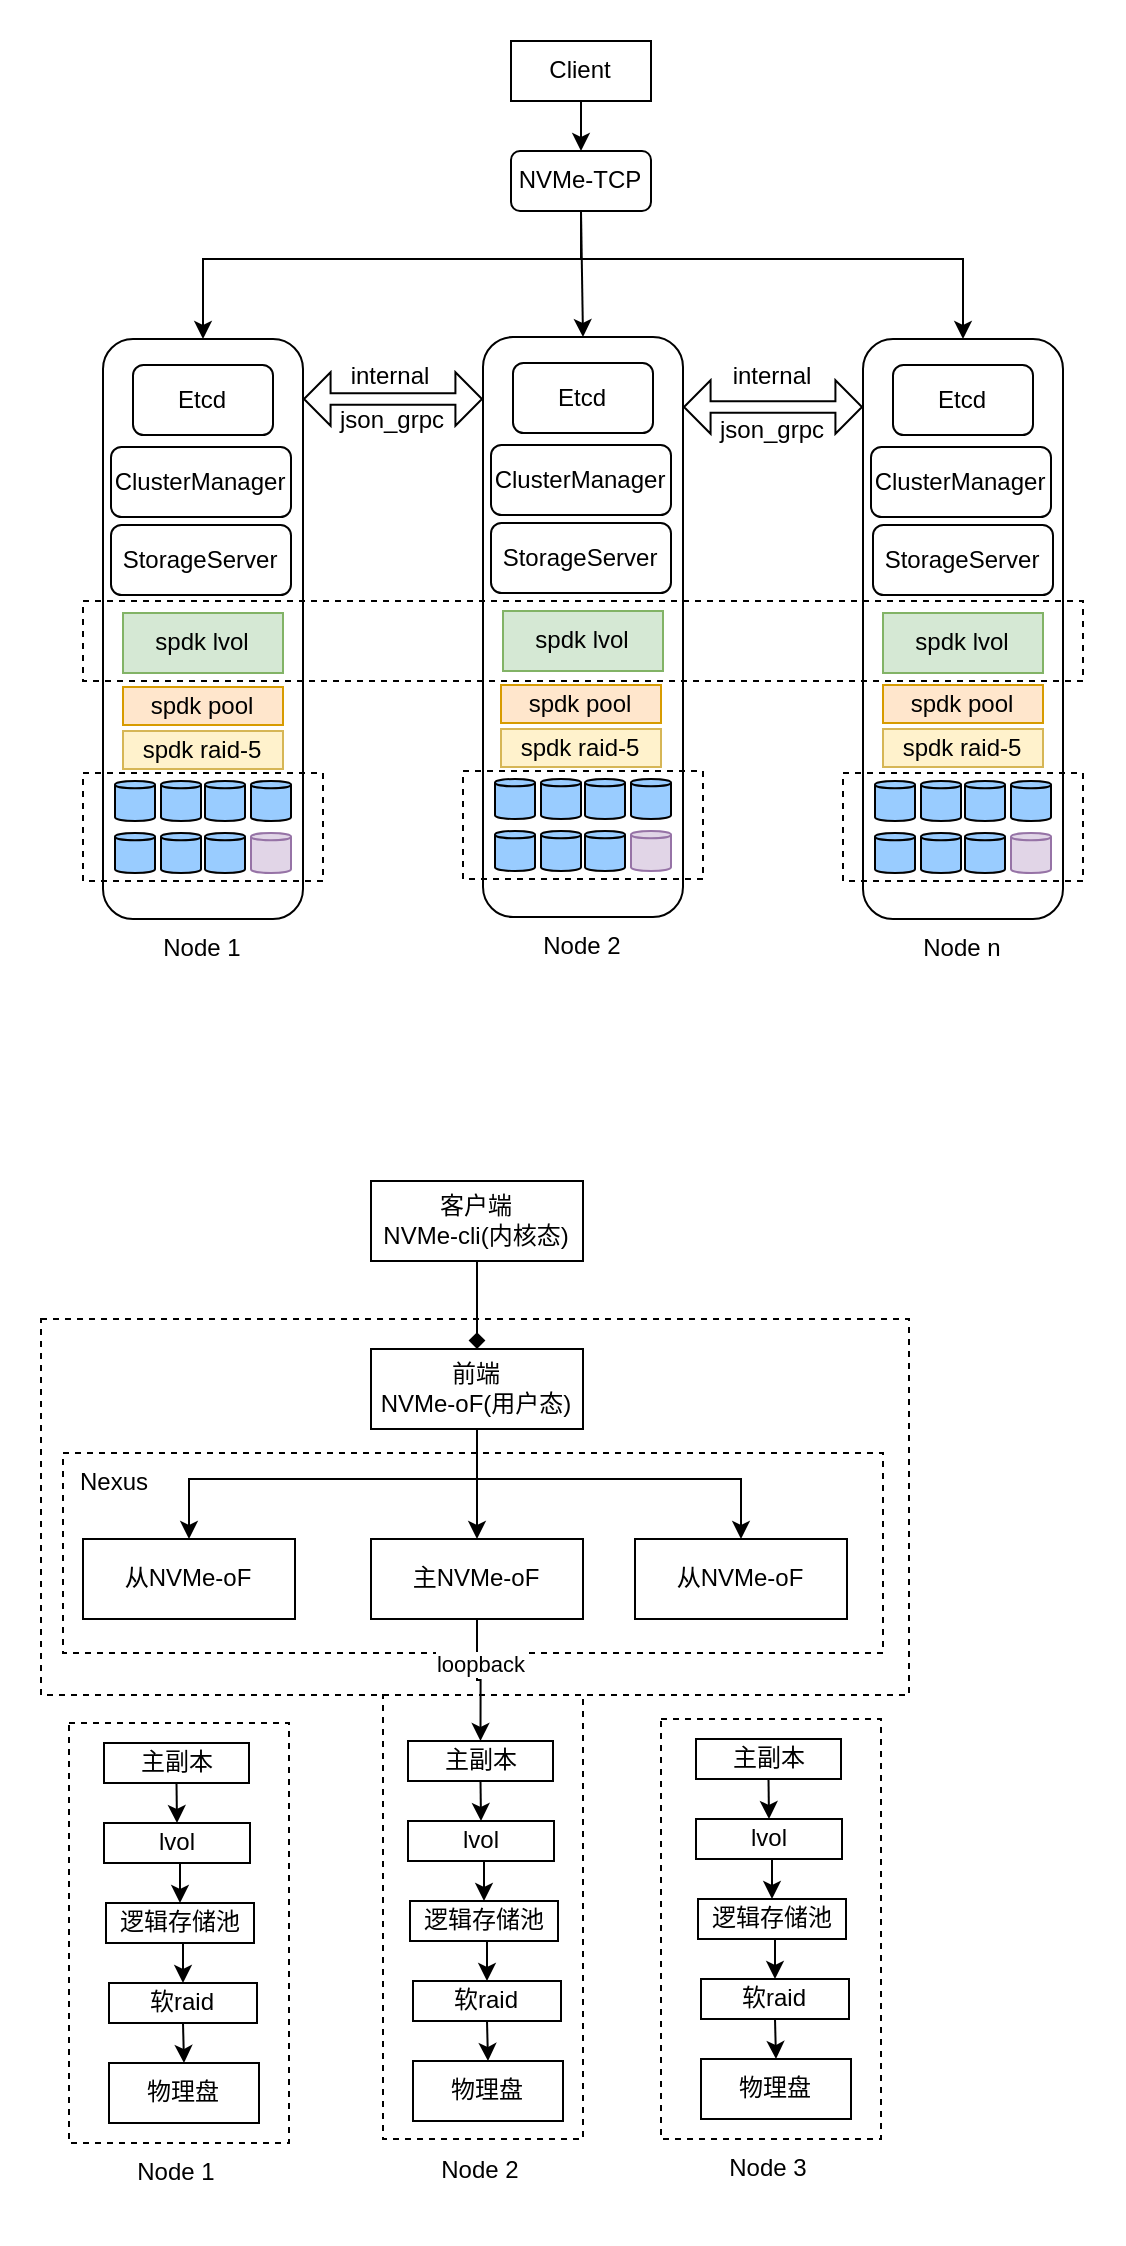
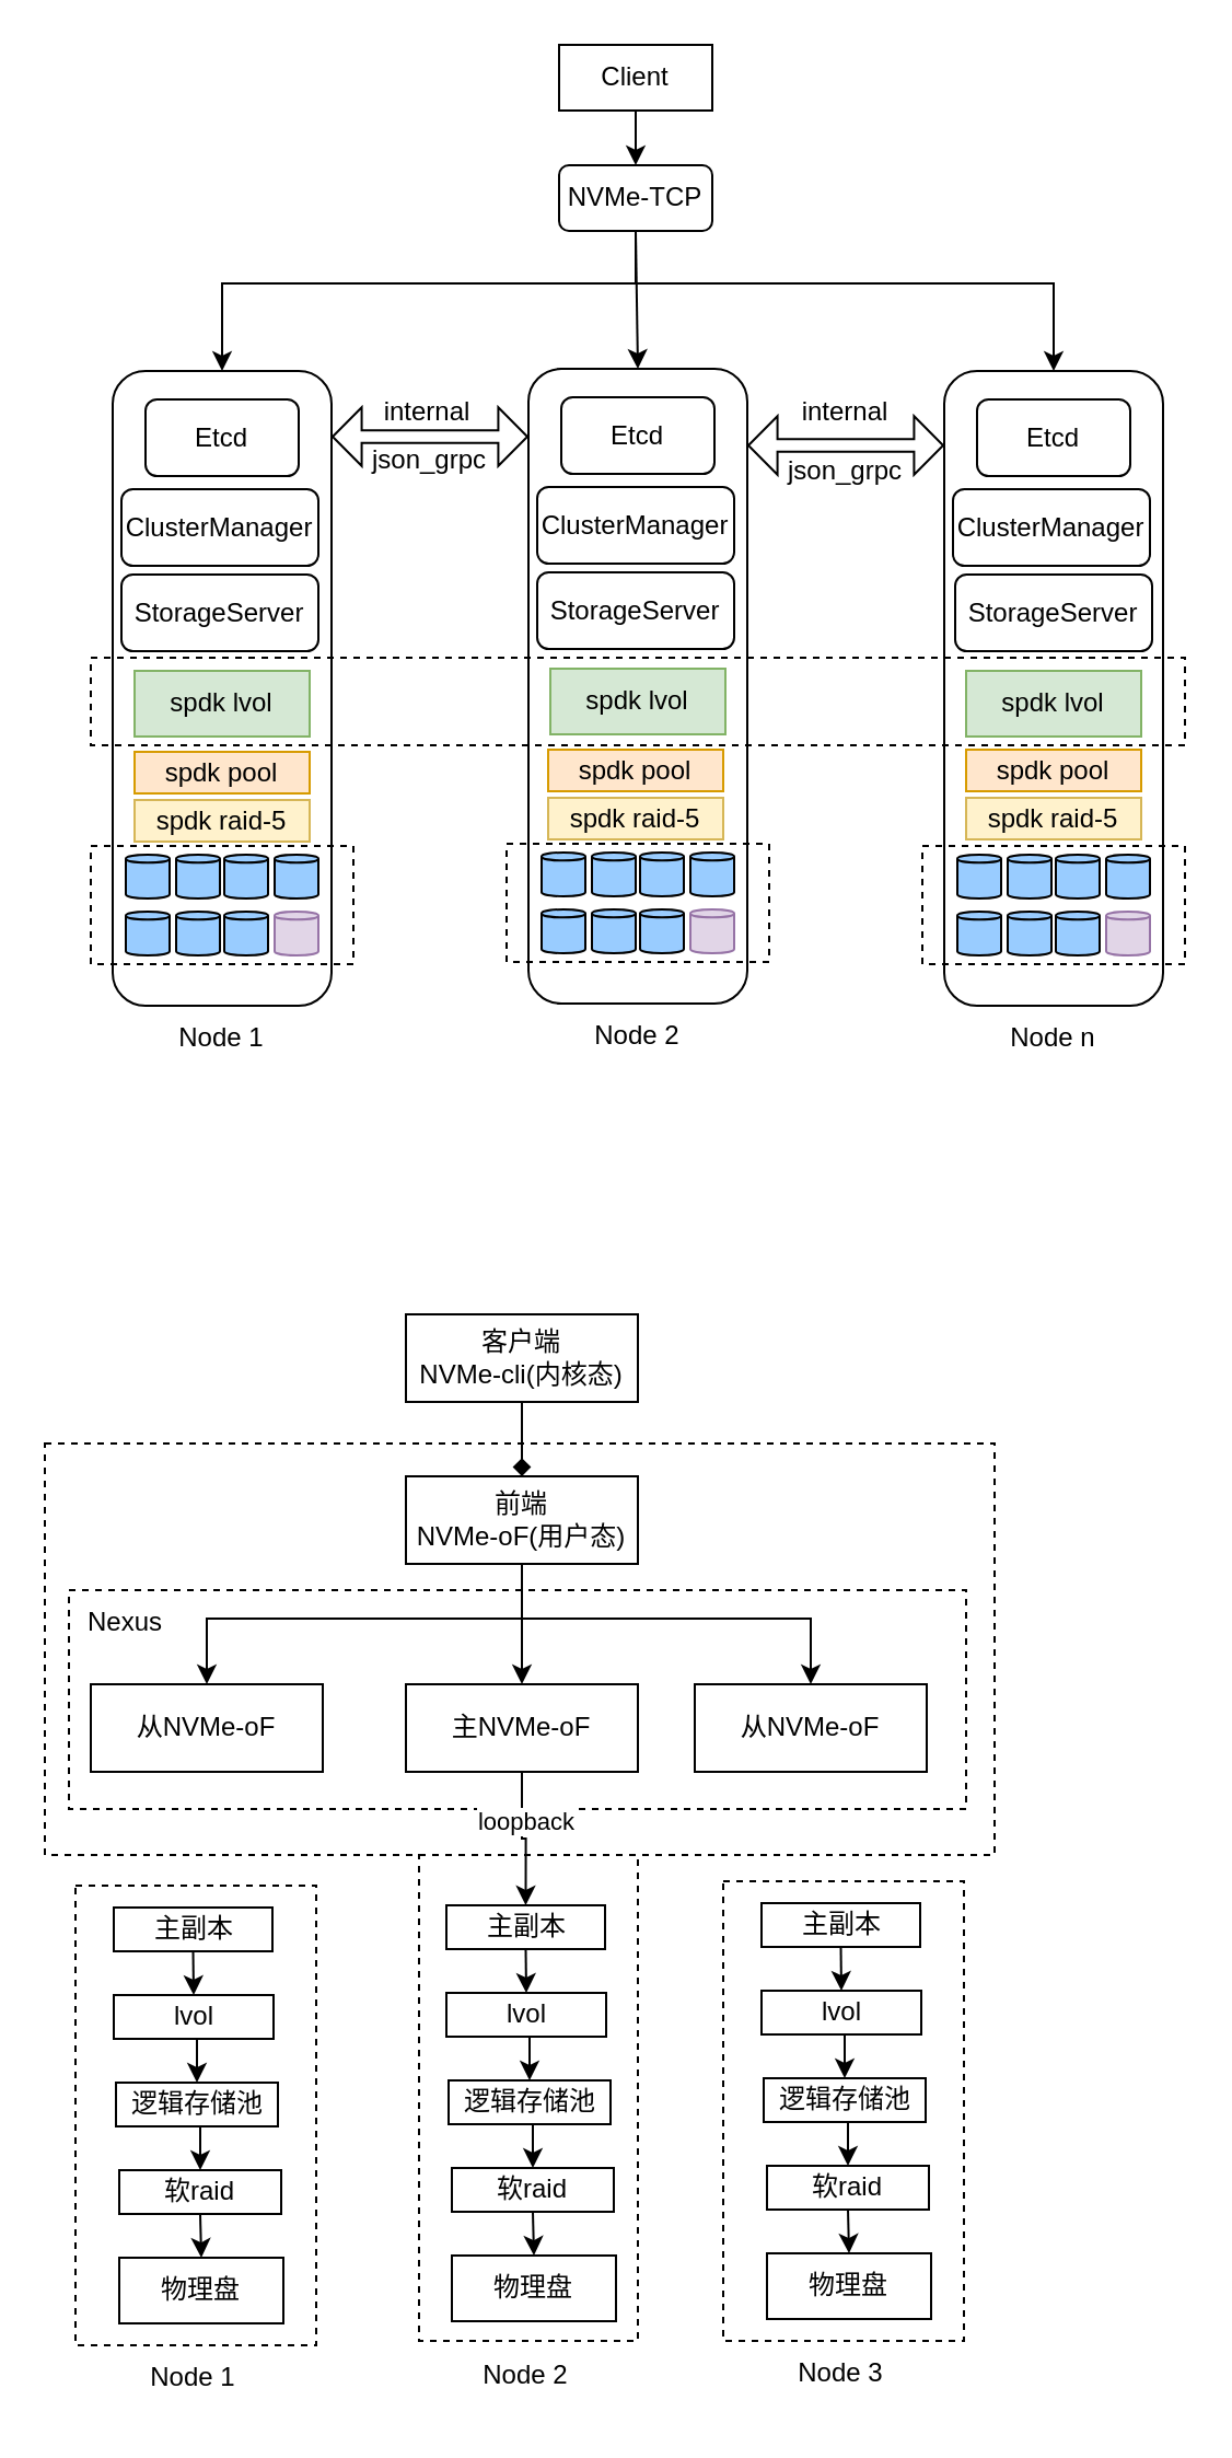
- <mxCell id="84" value="客户端&lt;br&gt;NVMe-cli(内核态)" style="rounded=0;whiteSpace=wrap;html=1;strokeWidth=1;fillColor=#FFFFFF;" vertex="1" parent="1"><mxGeometry x="185" y="590" width="106" height="40" as="geometry" /></mxCell>
+ <mxCell id="84" value="客户端&lt;br&gt;NVMe-cli(内核态)" style="rounded=0;whiteSpace=wrap;html=1;strokeWidth=1;fillColor=#FFFFFF;" vertex="1" parent="1"><mxGeometry x="185" y="600" width="106" height="40" as="geometry" /></mxCell>
